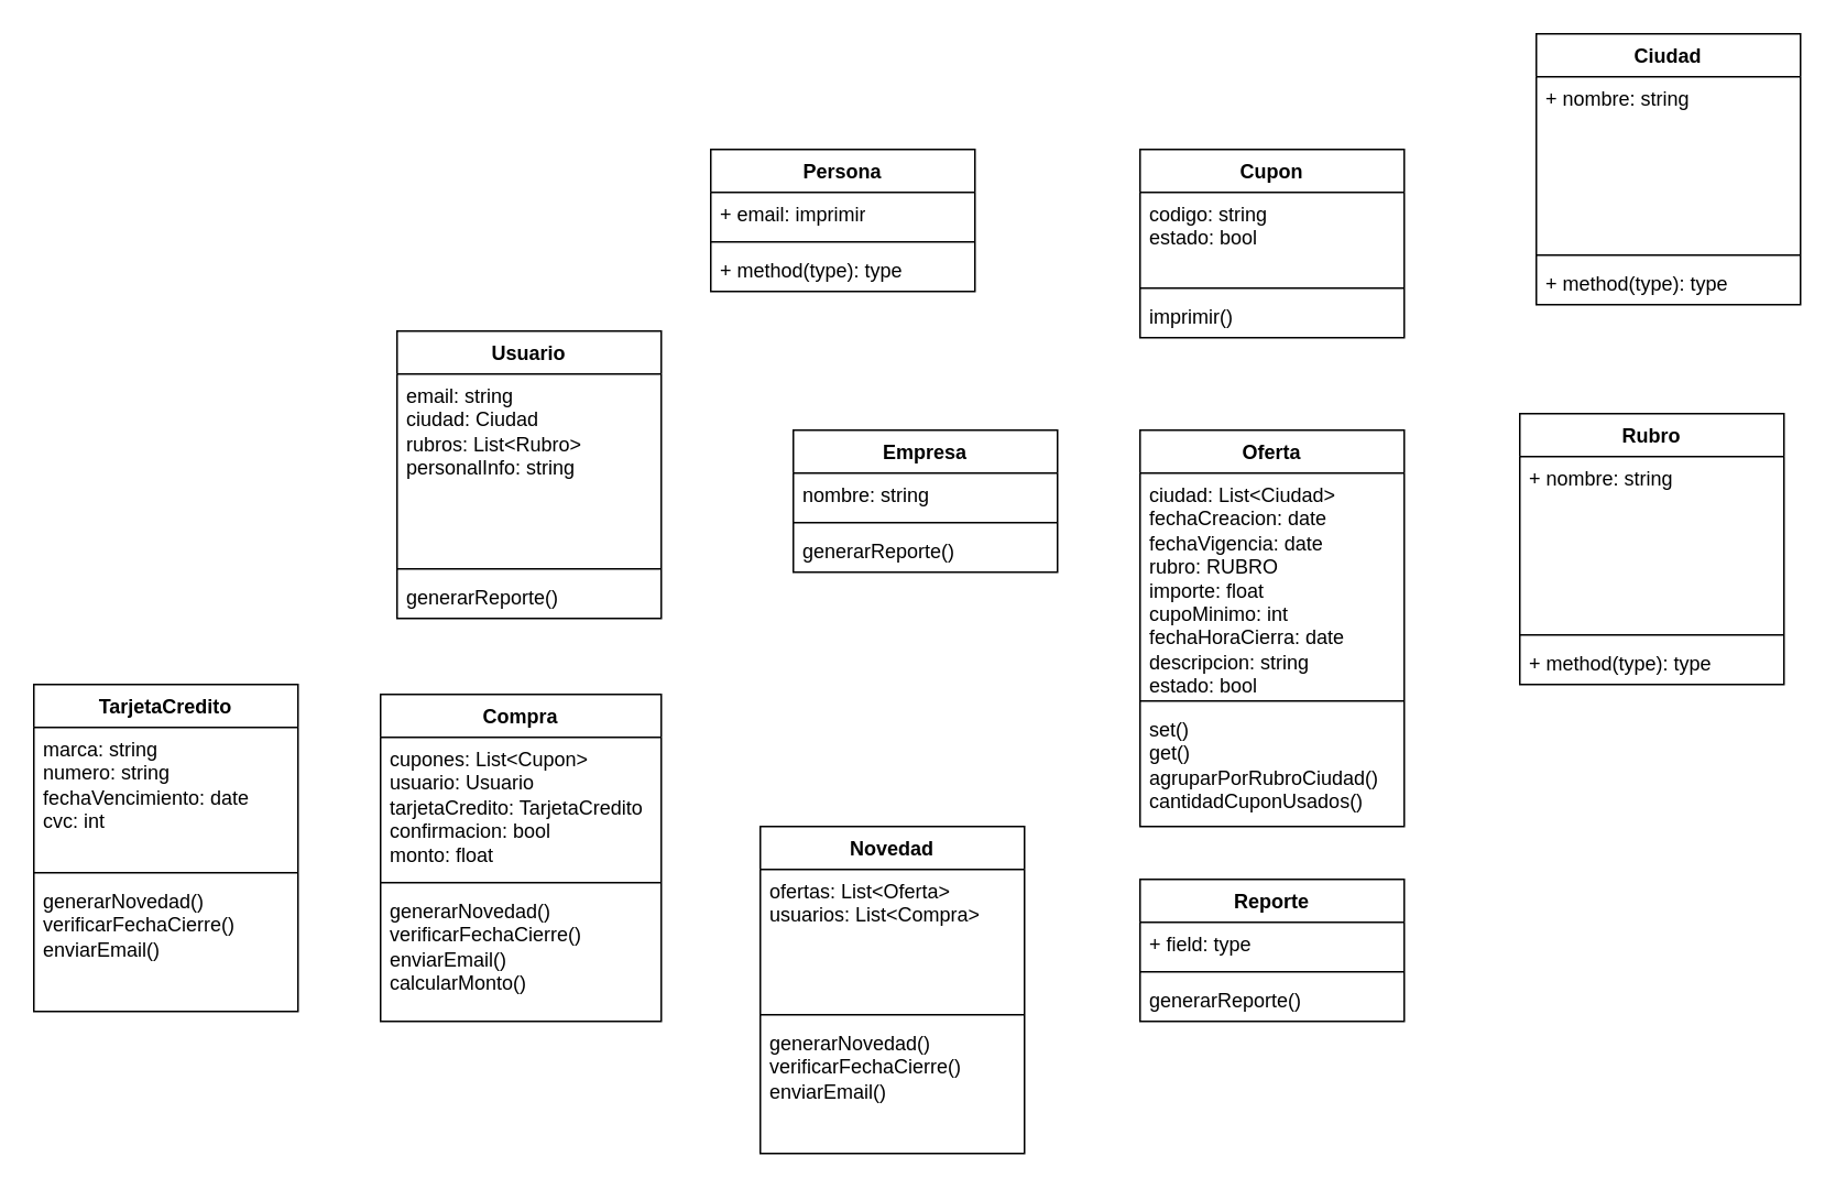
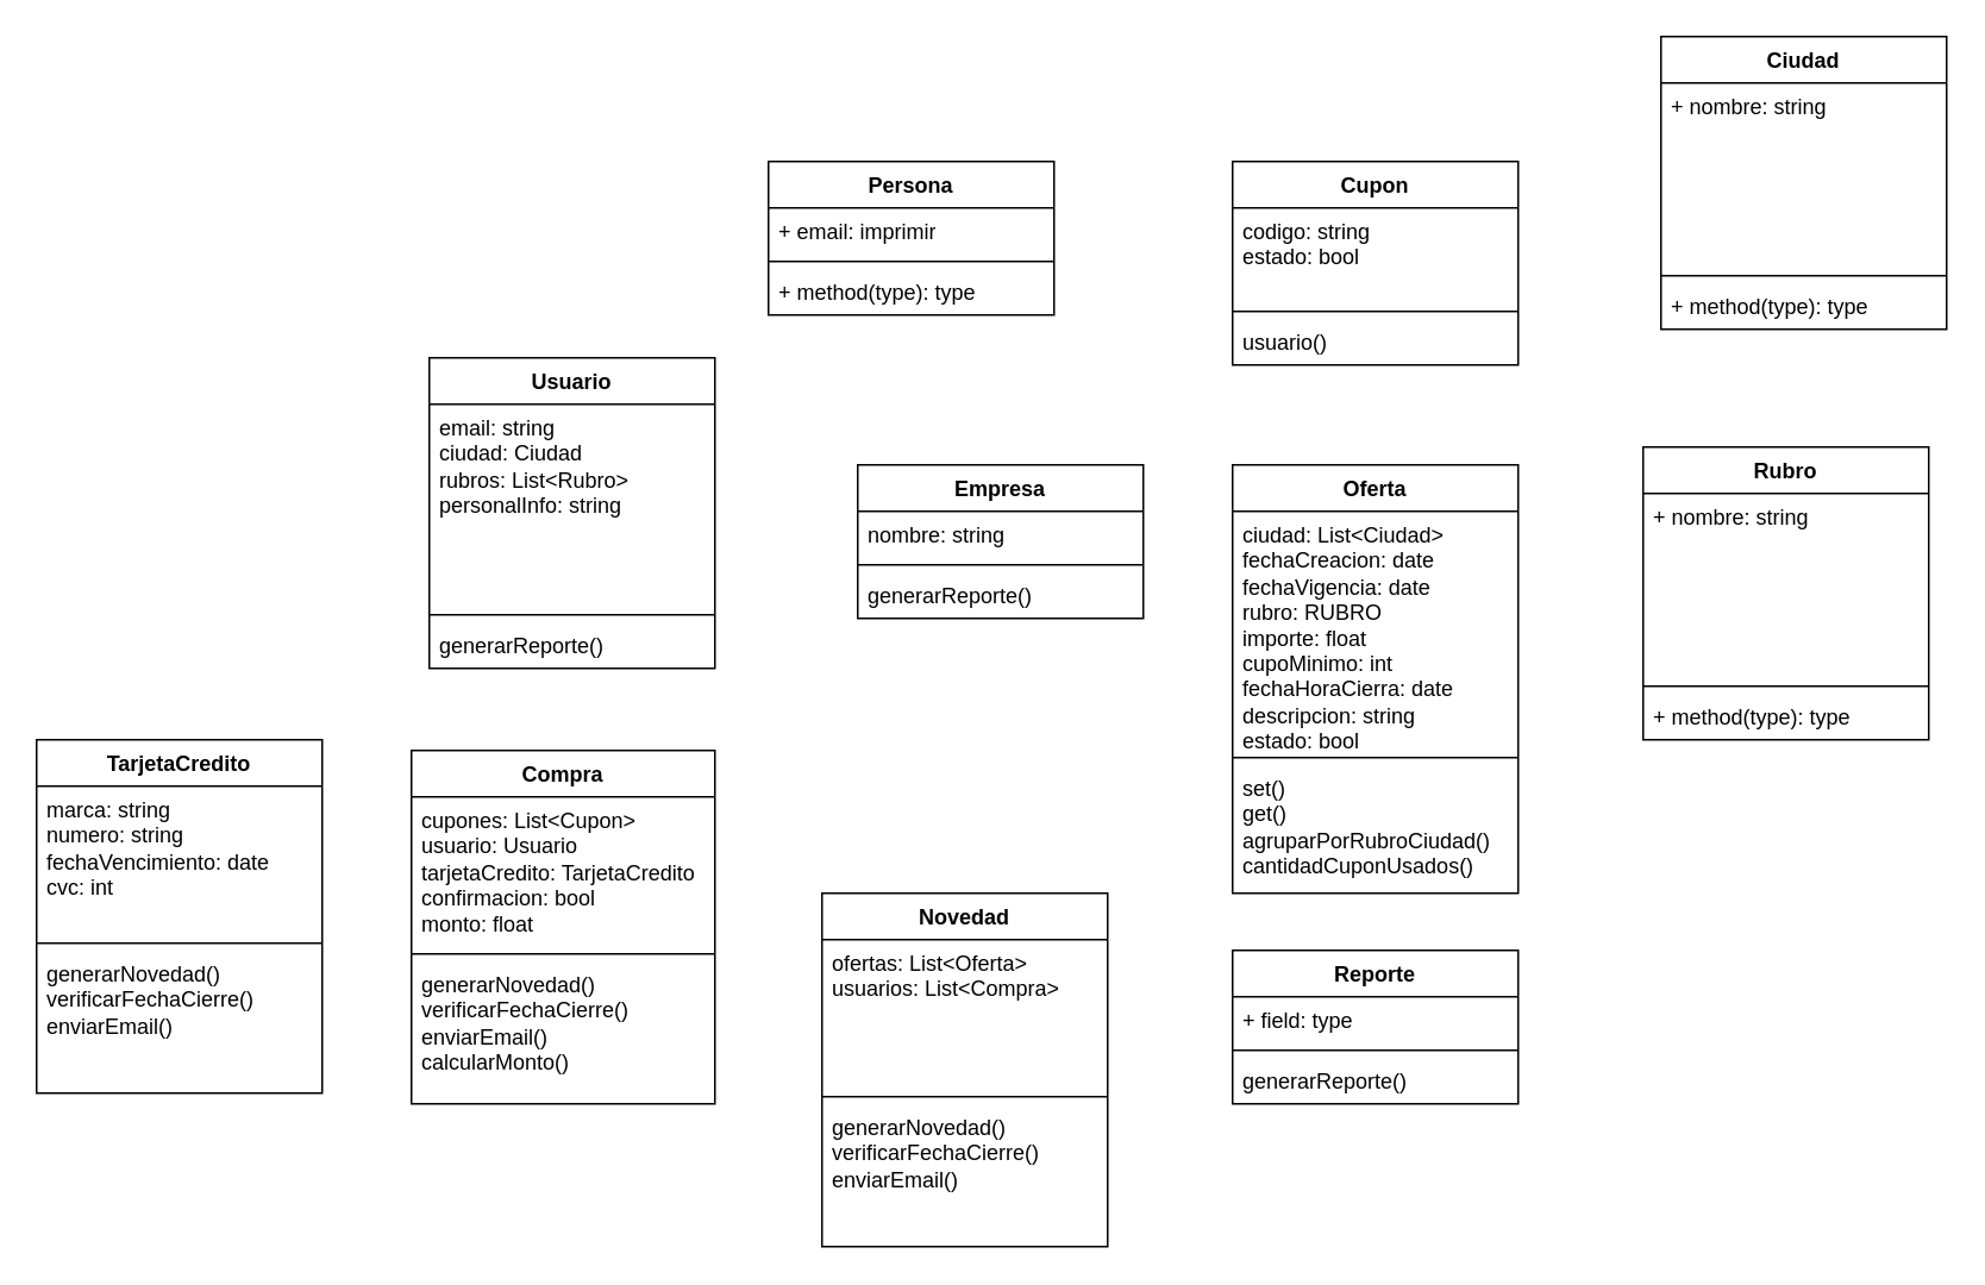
- <mxCell id="9" value="imprimir()" style="text;strokeColor=none;fillColor=none;align=left;verticalAlign=top;spacingLeft=4;spacingRight=4;overflow=hidden;rotatable=0;points=[[0,0.5],[1,0.5]];portConstraint=eastwest;whiteSpace=wrap;html=1;" vertex="1" parent="6"><mxGeometry y="88" width="160" height="26" as="geometry" /></mxCell>
+ <mxCell id="9" value="usuario()" style="text;strokeColor=none;fillColor=none;align=left;verticalAlign=top;spacingLeft=4;spacingRight=4;overflow=hidden;rotatable=0;points=[[0,0.5],[1,0.5]];portConstraint=eastwest;whiteSpace=wrap;html=1;" vertex="1" parent="6"><mxGeometry y="88" width="160" height="26" as="geometry" /></mxCell>
